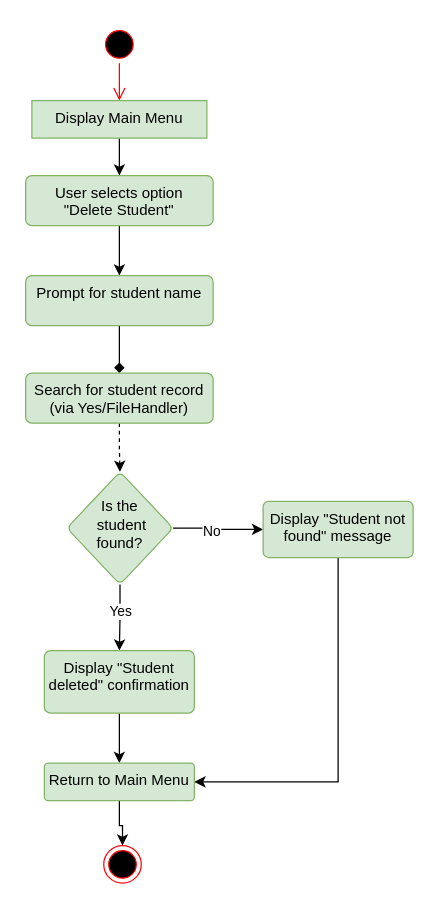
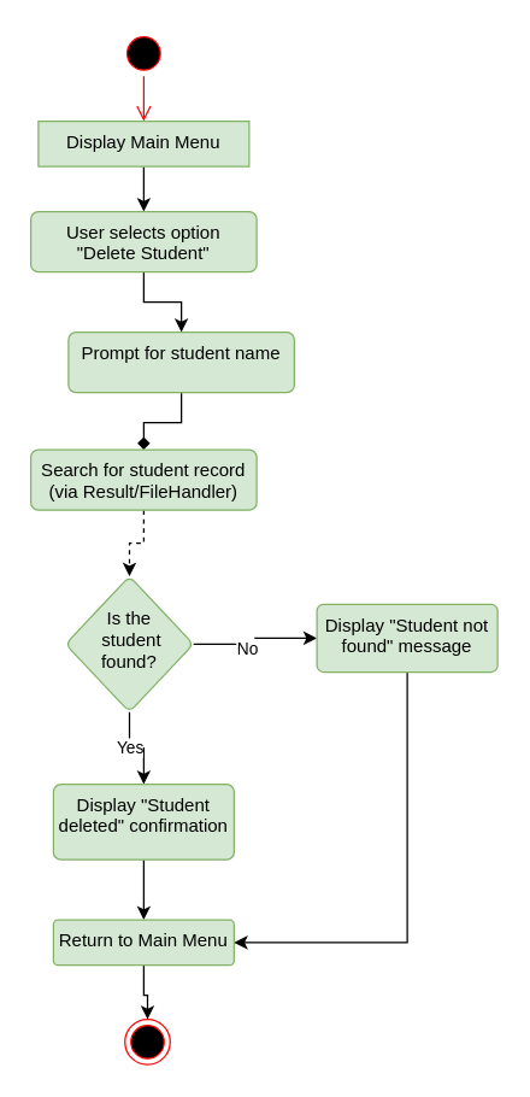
- <mxCell id="9" value="Prompt for student name" style="html=1;align=center;verticalAlign=top;rounded=1;absoluteArcSize=1;arcSize=10;dashed=0;whiteSpace=wrap;fillColor=#d5e8d4;strokeColor=#82b366;" parent="1" vertex="1"><mxGeometry x="20" y="220" width="150" height="40" as="geometry" /></mxCell>
+ <mxCell id="9" value="Prompt for student name" style="html=1;align=center;verticalAlign=top;rounded=1;absoluteArcSize=1;arcSize=10;dashed=0;whiteSpace=wrap;fillColor=#d5e8d4;strokeColor=#82b366;" parent="1" vertex="1"><mxGeometry x="45" y="220" width="150" height="40" as="geometry" /></mxCell>
- <mxCell id="11" value="Search for student record&lt;div&gt;(via Yes/FileHandler)&lt;/div&gt;" style="html=1;align=center;verticalAlign=top;rounded=1;absoluteArcSize=1;arcSize=10;dashed=0;whiteSpace=wrap;fillColor=#d5e8d4;strokeColor=#82b366;" parent="1" vertex="1"><mxGeometry x="20" y="298" width="150" height="40" as="geometry" /></mxCell>
+ <mxCell id="11" value="Search for student record&lt;div&gt;(via Result/FileHandler)&lt;/div&gt;" style="html=1;align=center;verticalAlign=top;rounded=1;absoluteArcSize=1;arcSize=10;dashed=0;whiteSpace=wrap;fillColor=#d5e8d4;strokeColor=#82b366;" parent="1" vertex="1"><mxGeometry x="20" y="298" width="150" height="40" as="geometry" /></mxCell>
- <mxCell id="16" value="&lt;div&gt;&lt;br&gt;&lt;/div&gt;&lt;div&gt;Is the&lt;/div&gt;&lt;div&gt;&amp;nbsp;student&lt;/div&gt;&lt;div&gt;found?&lt;/div&gt;" style="rhombus;whiteSpace=wrap;html=1;verticalAlign=top;fillColor=#d5e8d4;strokeColor=#82b366;rounded=1;arcSize=10;dashed=0;" parent="1" vertex="1"><mxGeometry x="53" y="377" width="85" height="90" as="geometry" /></mxCell>
+ <mxCell id="16" value="&lt;div&gt;&lt;br&gt;&lt;/div&gt;&lt;div&gt;Is the&lt;/div&gt;&lt;div&gt;&amp;nbsp;student&lt;/div&gt;&lt;div&gt;found?&lt;/div&gt;" style="rhombus;whiteSpace=wrap;html=1;verticalAlign=top;fillColor=#d5e8d4;strokeColor=#82b366;rounded=1;arcSize=10;dashed=0;" parent="1" vertex="1"><mxGeometry x="43" y="382" width="85" height="90" as="geometry" /></mxCell>
